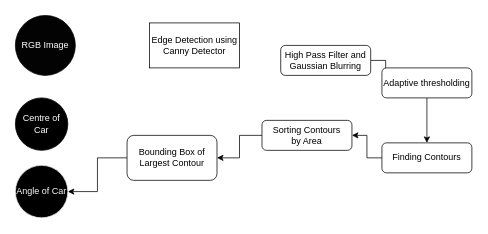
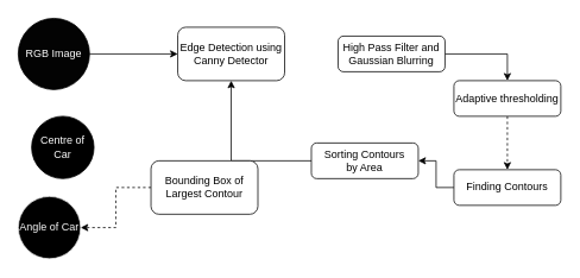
+ <mxCell id="2" style="edgeStyle=orthogonalEdgeStyle;rounded=0;orthogonalLoop=1;jettySize=auto;html=1;" parent="1" source="14" target="5" edge="1"><mxGeometry relative="1" as="geometry"><mxPoint x="109" y="60" as="sourcePoint" /></mxGeometry></mxCell>
- <mxCell id="5" value="Edge Detection using Canny Detector" style="whiteSpace=wrap;html=1;rounded=0;" parent="1" vertex="1"><mxGeometry x="199" y="30" width="120" height="60" as="geometry" /></mxCell>
+ <mxCell id="5" value="Edge Detection using Canny Detector" style="rounded=1;whiteSpace=wrap;html=1;" parent="1" vertex="1"><mxGeometry x="199" y="30" width="120" height="60" as="geometry" /></mxCell>
- <mxCell id="7" value="High Pass Filter and Gaussian Blurring" style="rounded=1;whiteSpace=wrap;html=1;" parent="1" vertex="1"><mxGeometry x="374" y="60" width="120" height="40" as="geometry" /></mxCell>
+ <mxCell id="7" value="High Pass Filter and Gaussian Blurring" style="rounded=1;whiteSpace=wrap;html=1;" parent="1" vertex="1"><mxGeometry x="379" y="40" width="120" height="40" as="geometry" /></mxCell>
- <mxCell id="8" style="edgeStyle=orthogonalEdgeStyle;rounded=0;orthogonalLoop=1;jettySize=auto;html=1;exitX=0.5;exitY=1;exitDx=0;exitDy=0;entryX=0.5;entryY=0;entryDx=0;entryDy=0;" parent="1" source="9" target="4" edge="1"><mxGeometry relative="1" as="geometry" /></mxCell>
+ <mxCell id="8" style="edgeStyle=orthogonalEdgeStyle;rounded=0;orthogonalLoop=1;jettySize=auto;html=1;exitX=0.5;exitY=1;exitDx=0;exitDy=0;entryX=0.5;entryY=0;entryDx=0;entryDy=0;dashed=1;" parent="1" source="9" target="4" edge="1"><mxGeometry relative="1" as="geometry" /></mxCell>
- <mxCell id="15" value="&lt;span&gt;Centre of Car&lt;/span&gt;" style="ellipse;whiteSpace=wrap;html=1;fontColor=#FFFFFF;fillColor=#000000;" vertex="1" parent="1"><mxGeometry x="20" y="130" width="70" height="70" as="geometry" /></mxCell>
+ <mxCell id="15" value="&lt;span&gt;Centre of Car&lt;/span&gt;" style="ellipse;whiteSpace=wrap;html=1;fontColor=#FFFFFF;fillColor=#000000;" vertex="1" parent="1"><mxGeometry x="35" y="130" width="70" height="70" as="geometry" /></mxCell>
- <mxCell id="10" style="edgeStyle=orthogonalEdgeStyle;rounded=0;orthogonalLoop=1;jettySize=auto;html=1;exitX=0;exitY=0.5;exitDx=0;exitDy=0;" parent="1" source="11" target="13" edge="1"><mxGeometry relative="1" as="geometry" /></mxCell>
+ <mxCell id="10" style="edgeStyle=orthogonalEdgeStyle;rounded=0;orthogonalLoop=1;jettySize=auto;html=1;exitX=0;exitY=0.5;exitDx=0;exitDy=0;" parent="1" source="11" target="5" edge="1"><mxGeometry relative="1" as="geometry" /></mxCell>
- <mxCell id="12" style="edgeStyle=orthogonalEdgeStyle;rounded=0;orthogonalLoop=1;jettySize=auto;html=1;exitX=0;exitY=0.5;exitDx=0;exitDy=0;entryX=1;entryY=0.5;entryDx=0;entryDy=0;" parent="1" source="13" target="16" edge="1"><mxGeometry relative="1" as="geometry" /></mxCell>
+ <mxCell id="12" style="edgeStyle=orthogonalEdgeStyle;rounded=0;orthogonalLoop=1;jettySize=auto;html=1;exitX=0;exitY=0.5;exitDx=0;exitDy=0;entryX=1;entryY=0.5;entryDx=0;entryDy=0;dashed=1;" parent="1" source="13" target="16" edge="1"><mxGeometry relative="1" as="geometry" /></mxCell>
